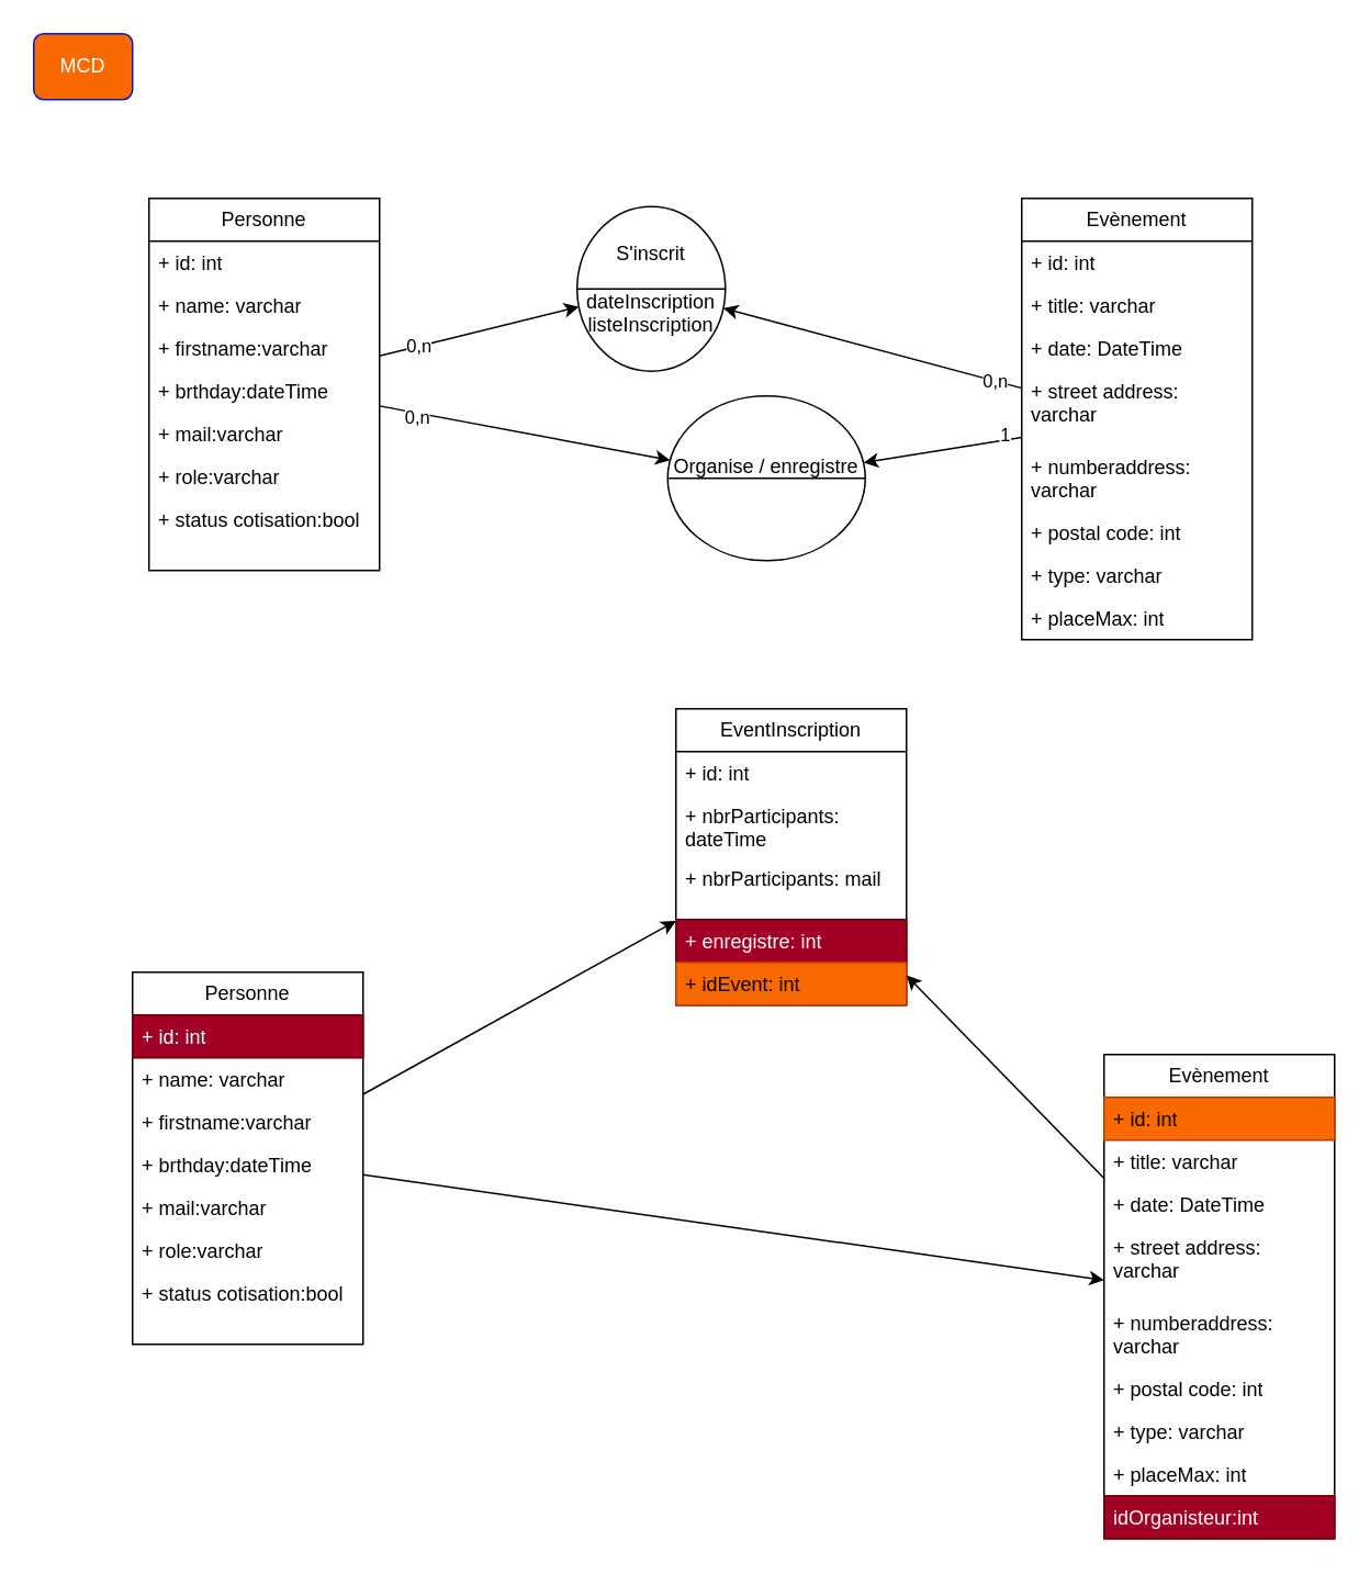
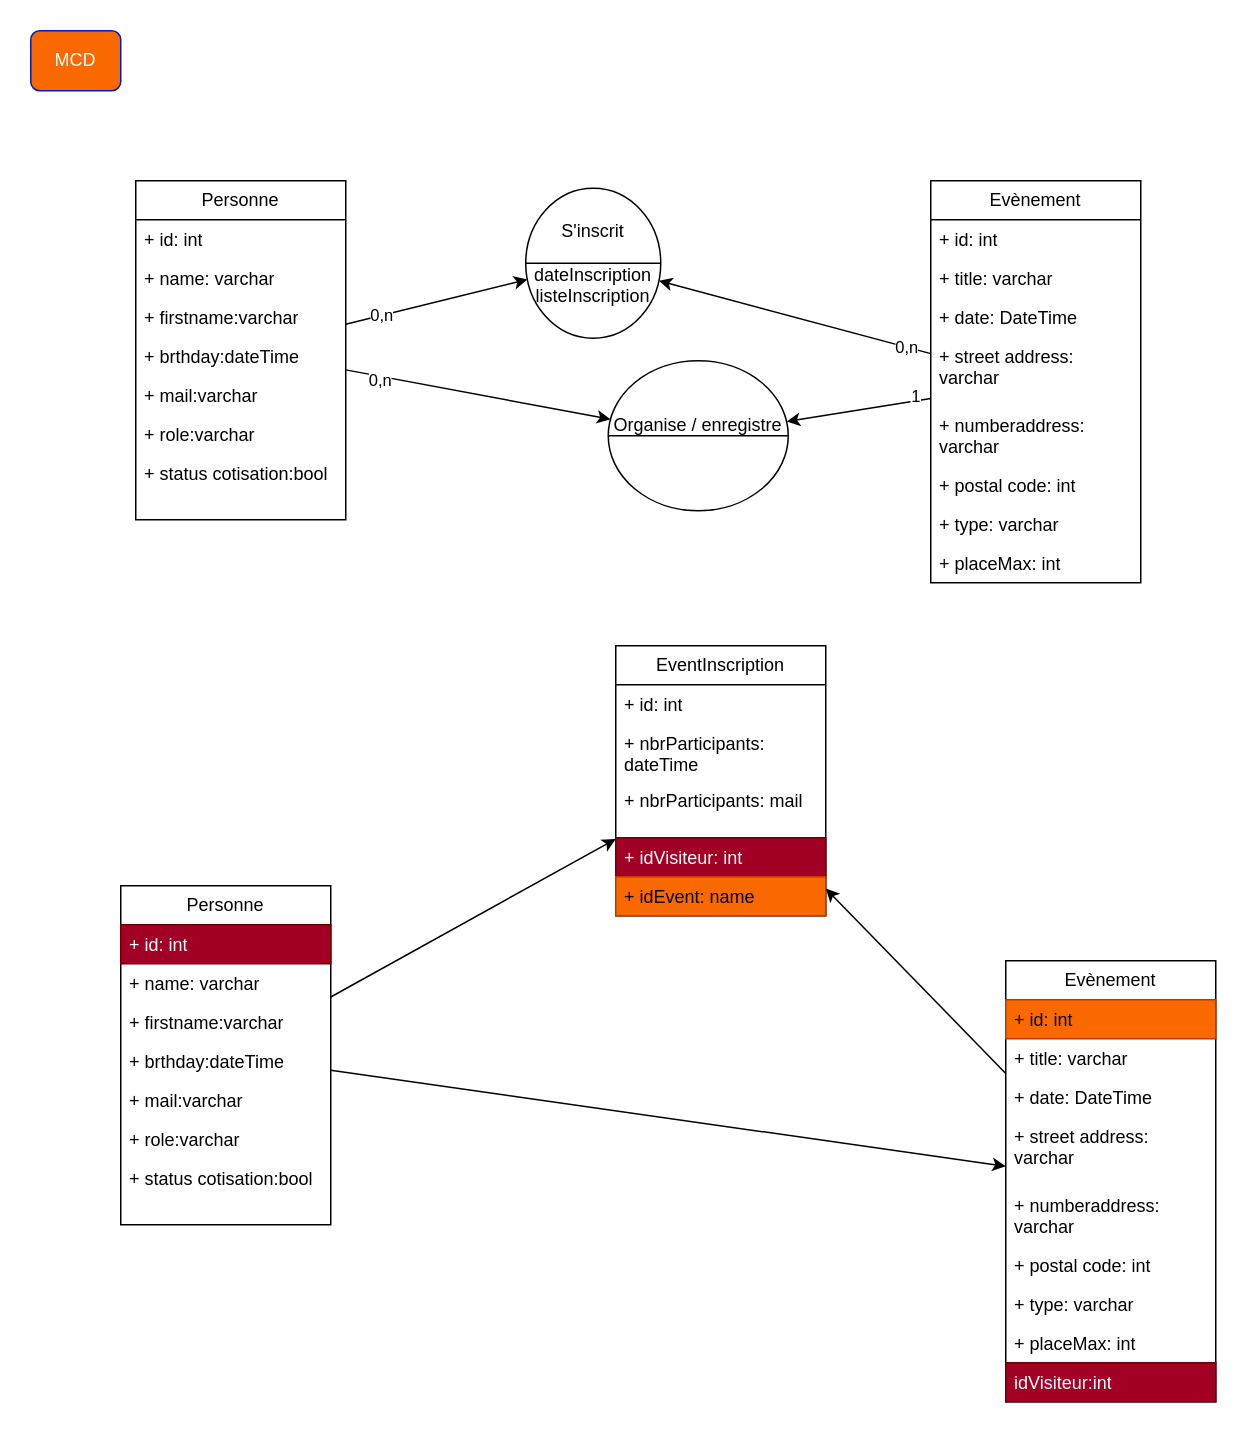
- <mxCell id="42" value="+ enregistre: int" style="text;strokeColor=#6F0000;fillColor=#a20025;align=left;verticalAlign=top;spacingLeft=4;spacingRight=4;overflow=hidden;rotatable=0;points=[[0,0.5],[1,0.5]];portConstraint=eastwest;whiteSpace=wrap;html=1;fontColor=#ffffff;" vertex="1" parent="38"><mxGeometry y="128" width="140" height="26" as="geometry" /></mxCell>
+ <mxCell id="42" value="+ idVisiteur: int" style="text;strokeColor=#6F0000;fillColor=#a20025;align=left;verticalAlign=top;spacingLeft=4;spacingRight=4;overflow=hidden;rotatable=0;points=[[0,0.5],[1,0.5]];portConstraint=eastwest;whiteSpace=wrap;html=1;fontColor=#ffffff;" vertex="1" parent="38"><mxGeometry y="128" width="140" height="26" as="geometry" /></mxCell>
- <mxCell id="43" value="+ idEvent: int" style="text;strokeColor=#C73500;fillColor=#fa6800;align=left;verticalAlign=top;spacingLeft=4;spacingRight=4;overflow=hidden;rotatable=0;points=[[0,0.5],[1,0.5]];portConstraint=eastwest;whiteSpace=wrap;html=1;fontColor=#000000;" vertex="1" parent="38"><mxGeometry y="154" width="140" height="26" as="geometry" /></mxCell>
+ <mxCell id="43" value="+ idEvent: name" style="text;strokeColor=#C73500;fillColor=#fa6800;align=left;verticalAlign=top;spacingLeft=4;spacingRight=4;overflow=hidden;rotatable=0;points=[[0,0.5],[1,0.5]];portConstraint=eastwest;whiteSpace=wrap;html=1;fontColor=#000000;" vertex="1" parent="38"><mxGeometry y="154" width="140" height="26" as="geometry" /></mxCell>
- <mxCell id="53" value="idOrganisteur:int" style="text;strokeColor=#6F0000;fillColor=#a20025;align=left;verticalAlign=top;spacingLeft=4;spacingRight=4;overflow=hidden;rotatable=0;points=[[0,0.5],[1,0.5]];portConstraint=eastwest;whiteSpace=wrap;html=1;fontColor=#ffffff;" vertex="1" parent="44"><mxGeometry y="268" width="140" height="26" as="geometry" /></mxCell>
+ <mxCell id="53" value="idVisiteur:int" style="text;strokeColor=#6F0000;fillColor=#a20025;align=left;verticalAlign=top;spacingLeft=4;spacingRight=4;overflow=hidden;rotatable=0;points=[[0,0.5],[1,0.5]];portConstraint=eastwest;whiteSpace=wrap;html=1;fontColor=#ffffff;" vertex="1" parent="44"><mxGeometry y="268" width="140" height="26" as="geometry" /></mxCell>
